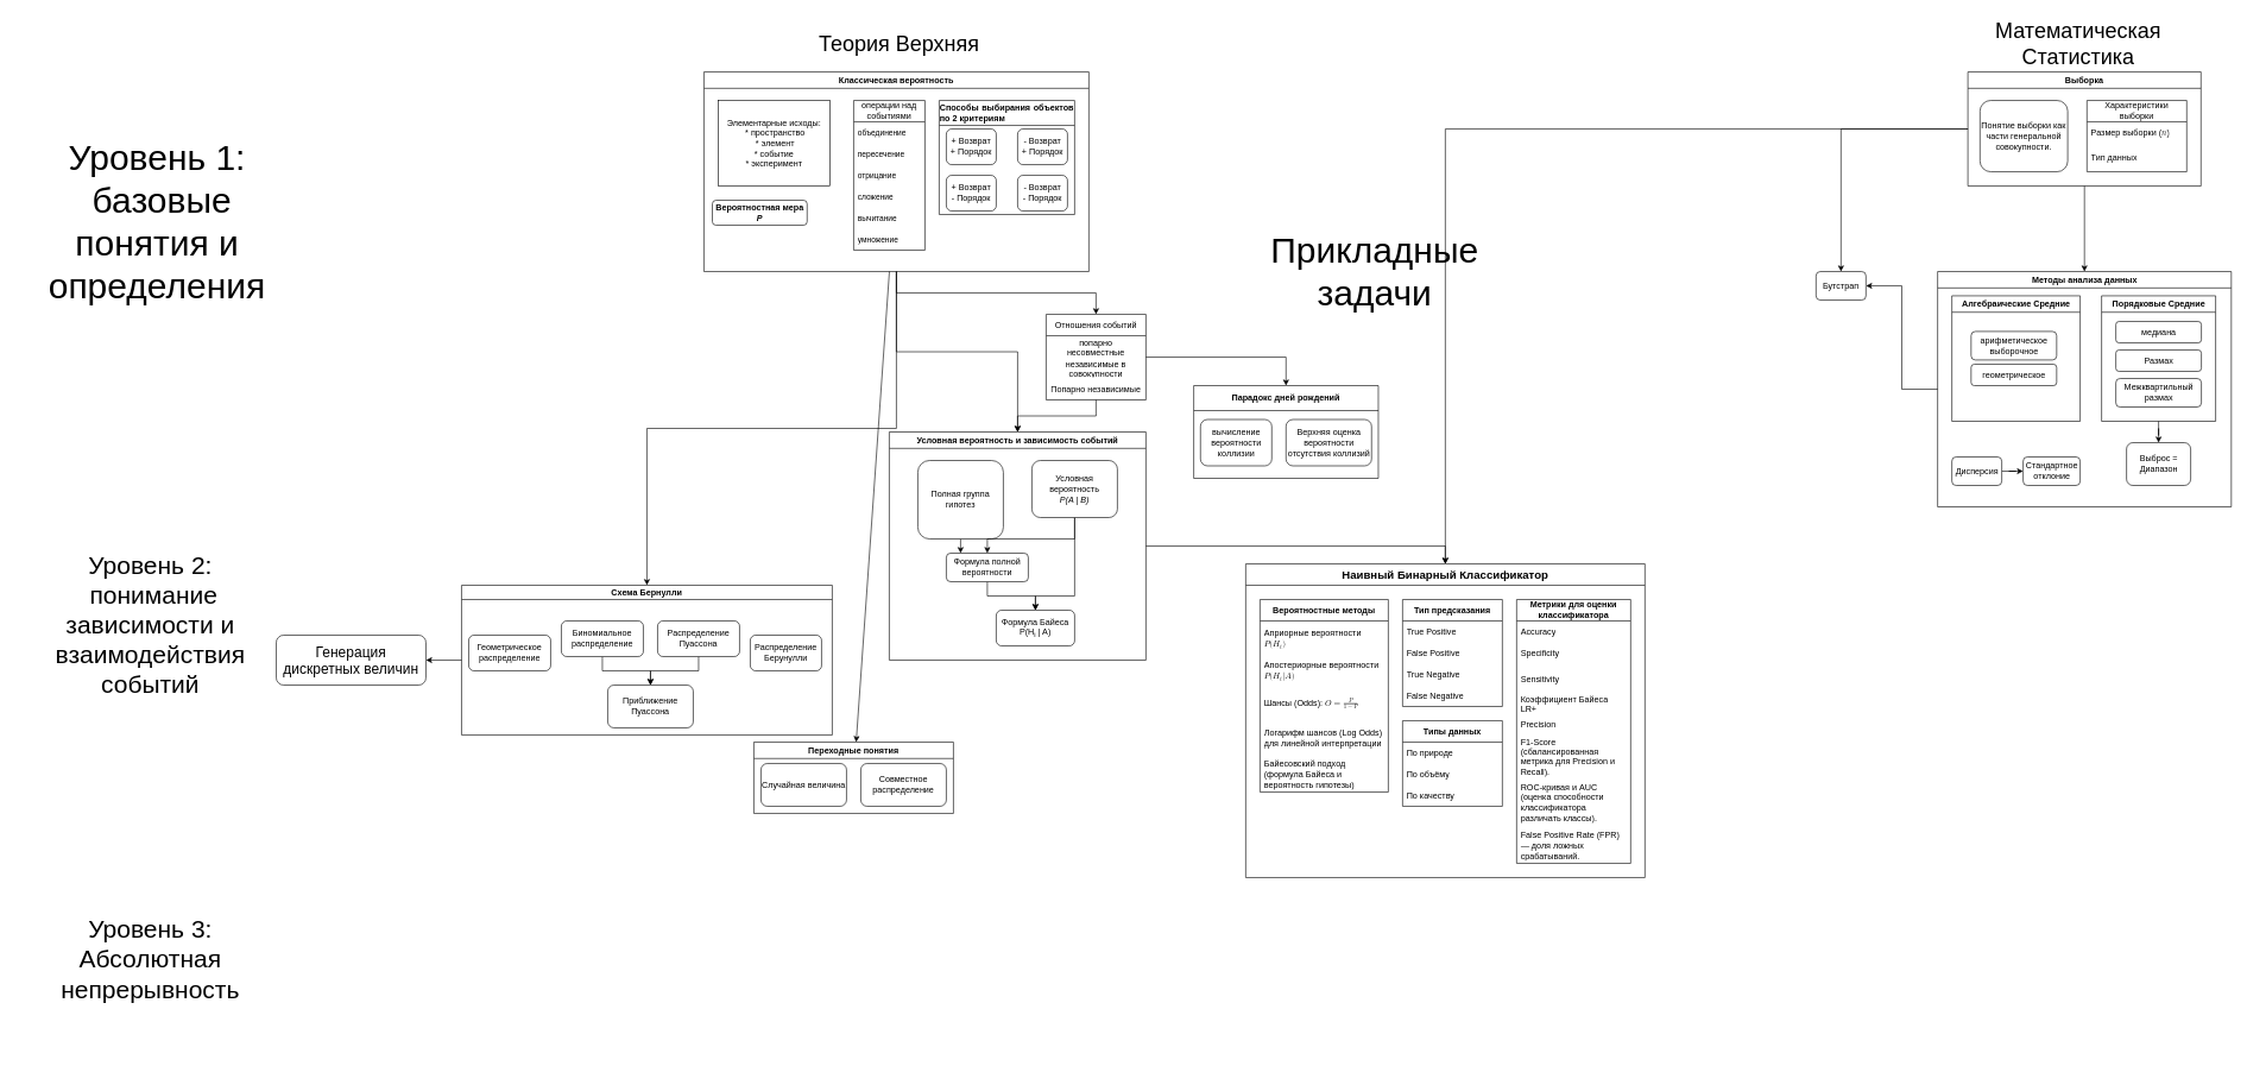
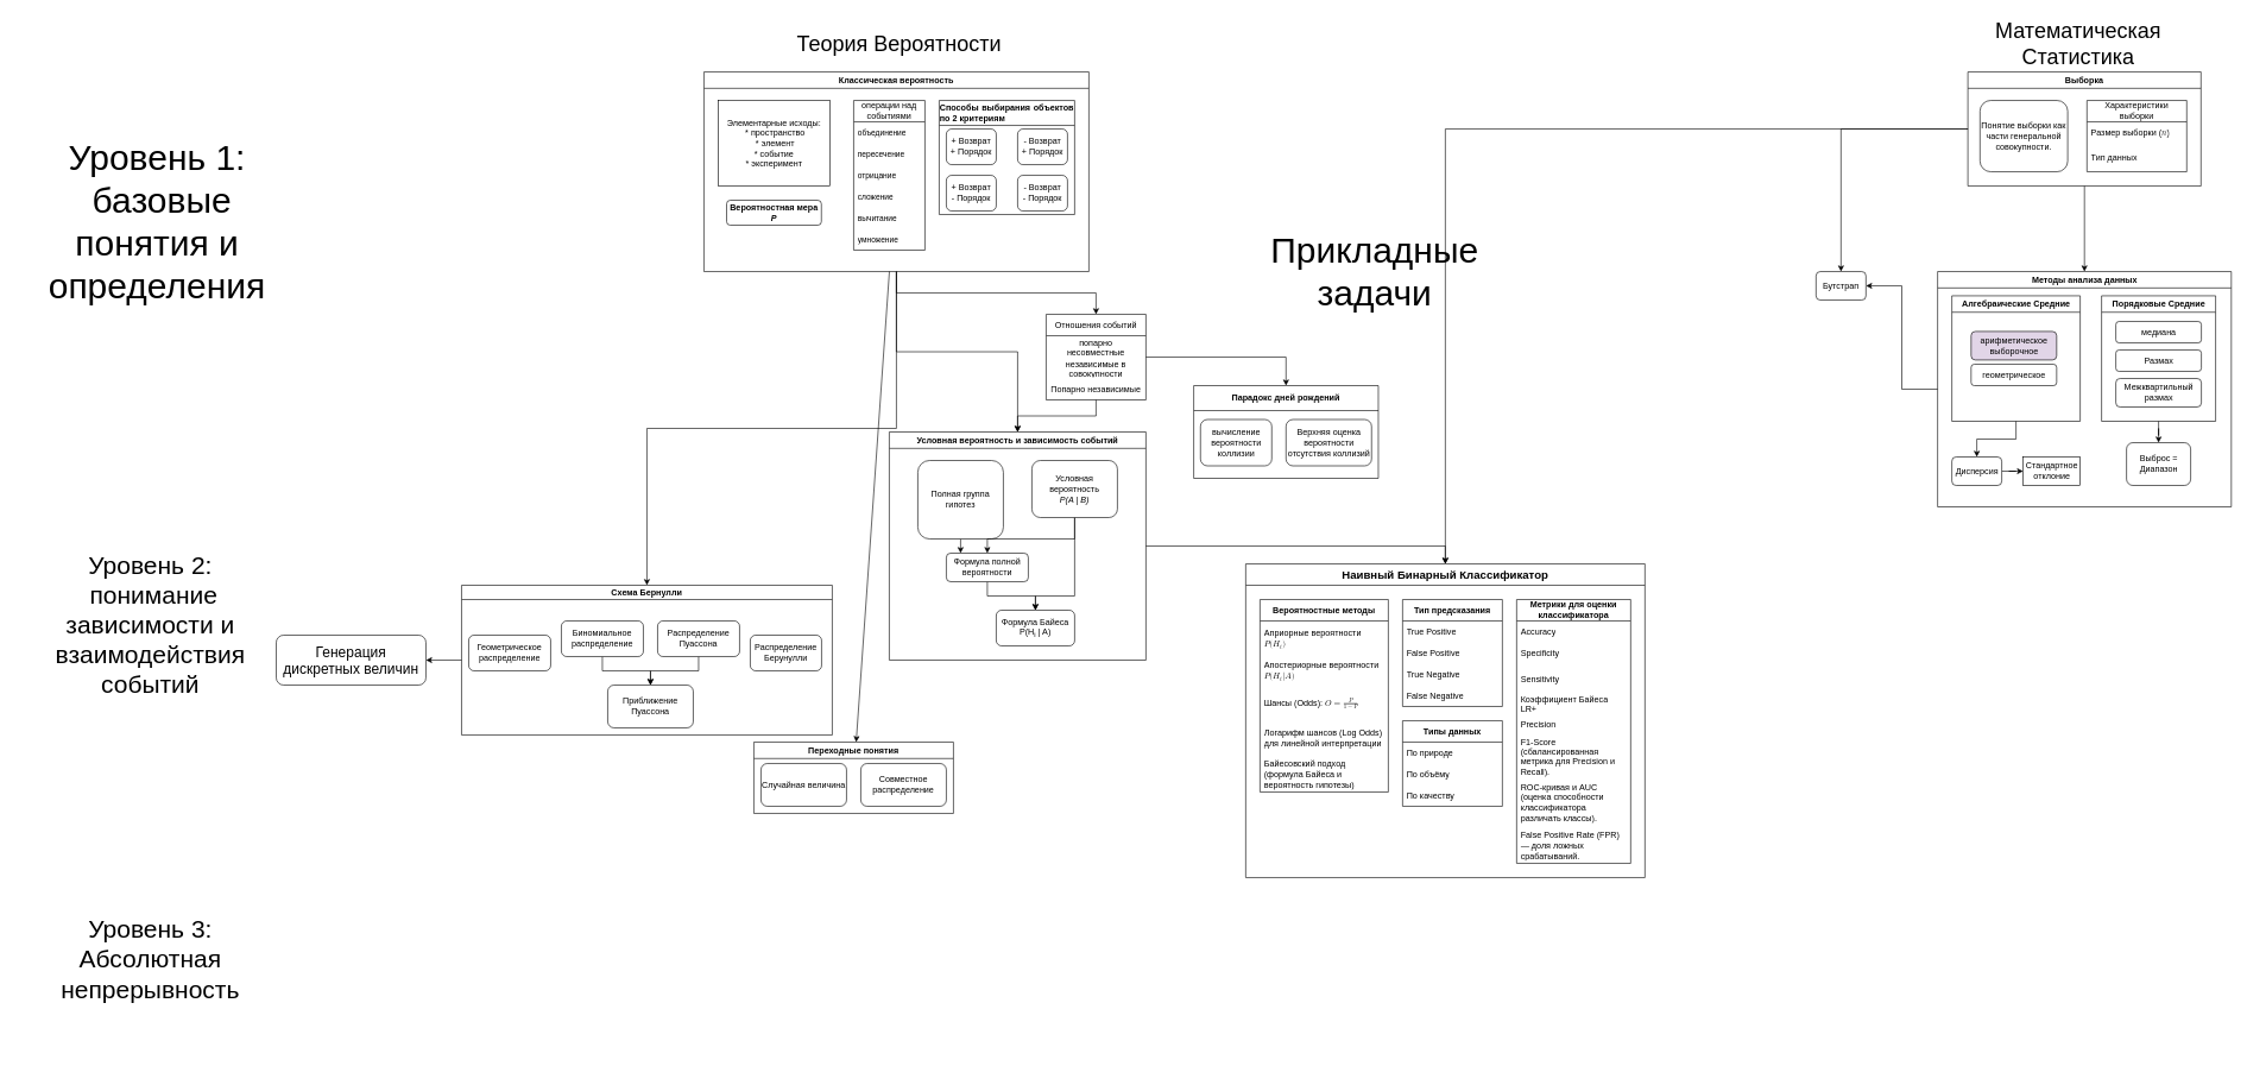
- <mxCell id="32" value="&lt;font style=&quot;font-size: 30px;&quot;&gt;Теория Верхняя&lt;/font&gt;" style="text;html=1;align=center;verticalAlign=middle;whiteSpace=wrap;rounded=0;" parent="1" vertex="1"><mxGeometry x="1106" width="310" height="80" as="geometry" y="20" /></mxCell>
+ <mxCell id="32" value="&lt;font style=&quot;font-size: 30px;&quot;&gt;Теория Вероятности&lt;/font&gt;" style="text;html=1;align=center;verticalAlign=middle;whiteSpace=wrap;rounded=0;" parent="1" vertex="1"><mxGeometry x="1106" width="310" height="80" as="geometry" y="20" /></mxCell>
- <mxCell id="55" value="&lt;b&gt;Вероятностная мера &lt;i&gt;P&lt;/i&gt;&lt;/b&gt;" style="rounded=1;whiteSpace=wrap;html=1;" parent="53" vertex="1"><mxGeometry x="11.75" y="180" width="133" height="35" as="geometry" /></mxCell>
+ <mxCell id="55" value="&lt;b&gt;Вероятностная мера &lt;i&gt;P&lt;/i&gt;&lt;/b&gt;" style="rounded=1;whiteSpace=wrap;html=1;" parent="53" vertex="1"><mxGeometry x="31.75" y="180" width="133" height="35" as="geometry" /></mxCell>
- <mxCell id="38" value="арифметическое&lt;div&gt;выборочное&lt;/div&gt;" style="rounded=1;whiteSpace=wrap;html=1;" parent="37" vertex="1"><mxGeometry x="27" y="50" width="120" height="40" as="geometry" /></mxCell>
+ <mxCell id="38" value="арифметическое&lt;div&gt;выборочное&lt;/div&gt;" style="rounded=1;whiteSpace=wrap;html=1;fillColor=#e1d5e7;" parent="37" vertex="1"><mxGeometry x="27" y="50" width="120" height="40" as="geometry" /></mxCell>
+ <mxCell id="36" style="edgeStyle=orthogonalEdgeStyle;rounded=0;orthogonalLoop=1;jettySize=auto;html=1;entryX=0.5;entryY=0;entryDx=0;entryDy=0;" parent="35" source="37" target="46" edge="1"><mxGeometry relative="1" as="geometry" /></mxCell>
- <mxCell id="47" value="Стандартное отклоние" style="rounded=1;whiteSpace=wrap;html=1;" parent="35" vertex="1"><mxGeometry x="120" y="260" width="80" height="40" as="geometry" /></mxCell>
+ <mxCell id="47" value="Стандартное отклоние" style="whiteSpace=wrap;html=1;rounded=0;" parent="35" vertex="1"><mxGeometry x="120" y="260" width="80" height="40" as="geometry" /></mxCell>
